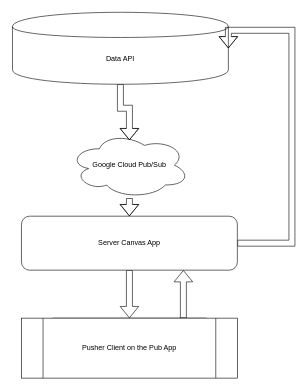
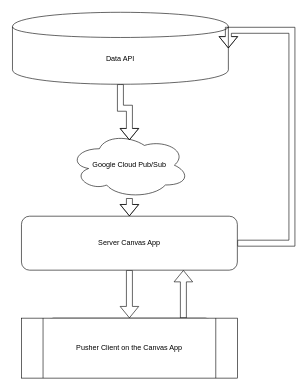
- <mxCell id="11" value="Pusher Client on the Pub App" style="shape=process;whiteSpace=wrap;html=1;backgroundOutline=1;" parent="1" vertex="1"><mxGeometry x="35" y="530" width="360" height="100" as="geometry" /></mxCell>
+ <mxCell id="11" value="Pusher Client on the Canvas App" style="shape=process;whiteSpace=wrap;html=1;backgroundOutline=1;" parent="1" vertex="1"><mxGeometry x="35" y="530" width="360" height="100" as="geometry" /></mxCell>
